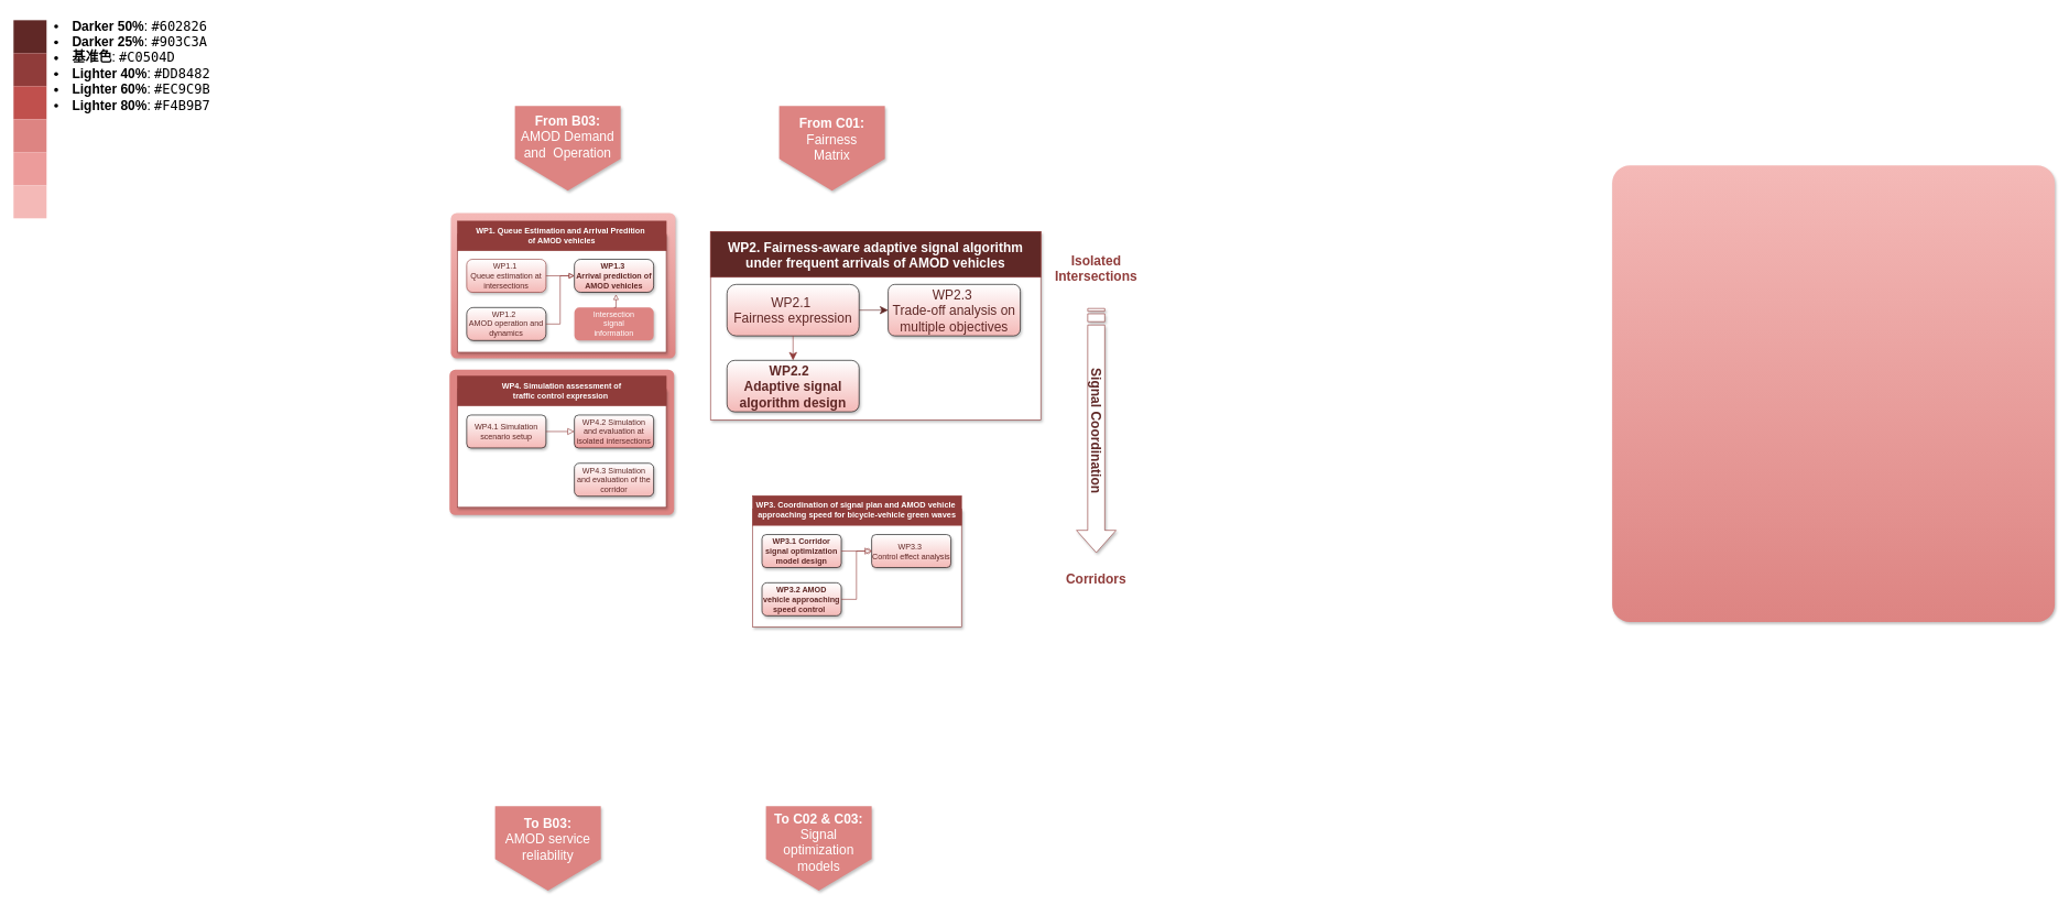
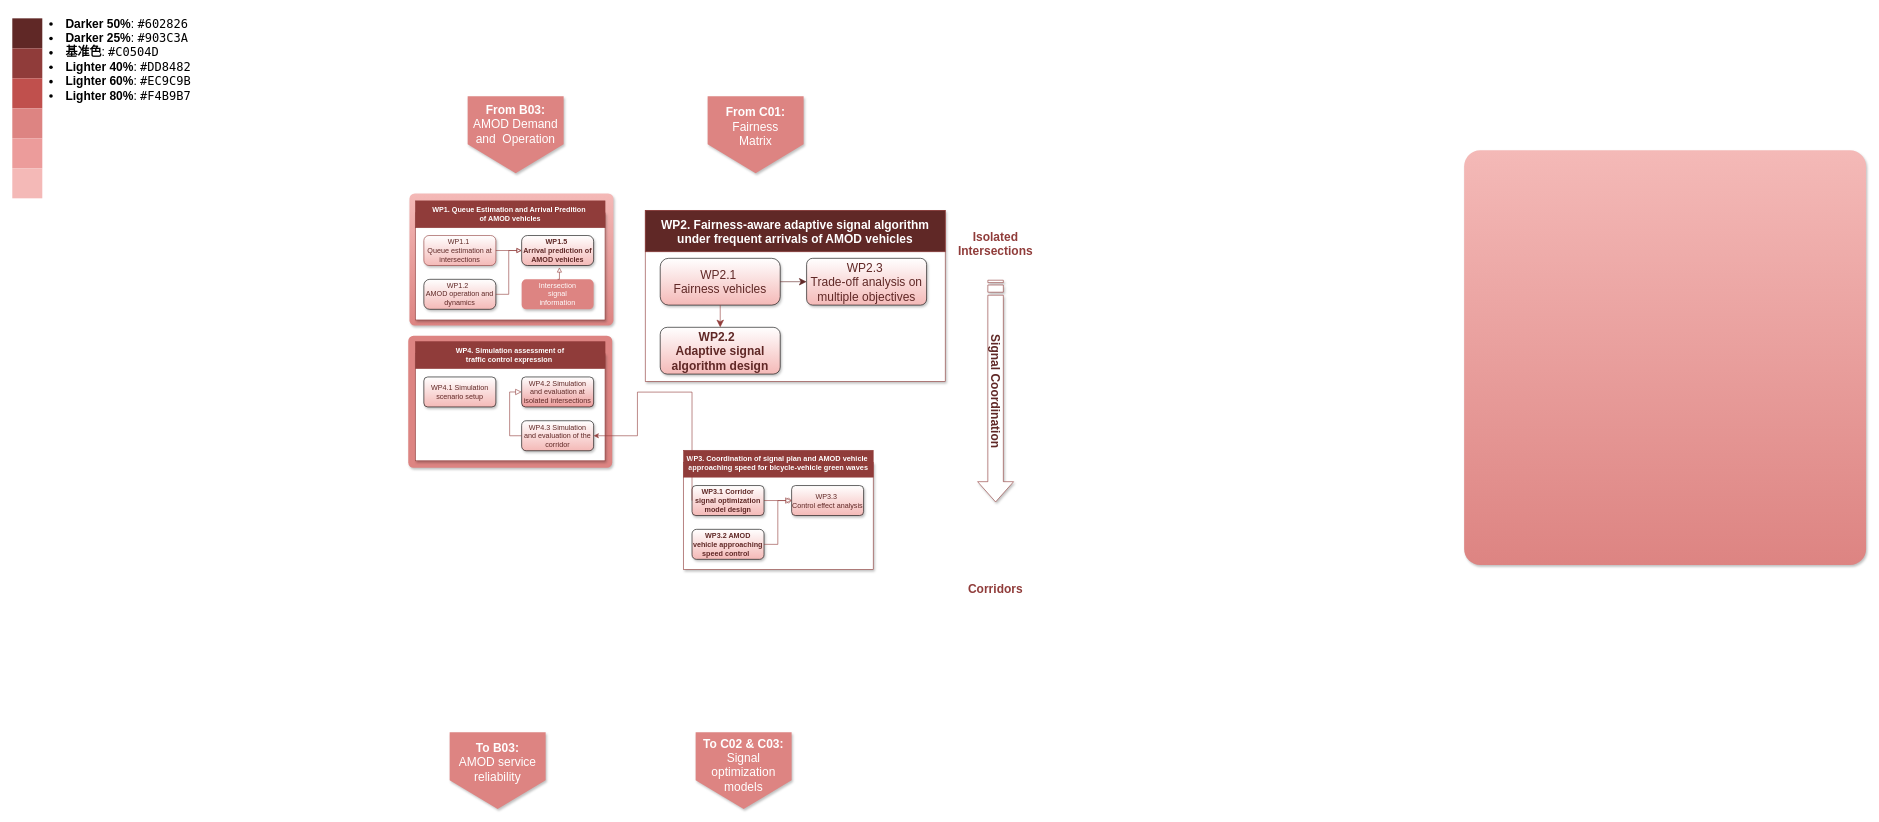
- <mxCell id="21" value="&lt;b&gt;WP1.3&amp;nbsp;&lt;/b&gt;&lt;div&gt;&lt;b&gt;Arrival prediction of AMOD vehicles&lt;/b&gt;&lt;/div&gt;" style="rounded=1;whiteSpace=wrap;html=1;arcSize=19;shadow=1;fontStyle=0;gradientColor=#F4B9B7;gradientDirection=south;fillColor=#FFFFFF;strokeColor=default;fontColor=#602826;fontFamily=Arial;fontSource=https%3A%2F%2Ffonts.googleapis.com%2Fcss%3Ffamily%3DArial;" parent="12" vertex="1"><mxGeometry x="869" y="392" width="120" height="50" as="geometry" /></mxCell>
+ <mxCell id="21" value="&lt;b&gt;WP1.5&amp;nbsp;&lt;/b&gt;&lt;div&gt;&lt;b&gt;Arrival prediction of AMOD vehicles&lt;/b&gt;&lt;/div&gt;" style="rounded=1;whiteSpace=wrap;html=1;arcSize=19;shadow=1;fontStyle=0;gradientColor=#F4B9B7;gradientDirection=south;fillColor=#FFFFFF;strokeColor=default;fontColor=#602826;fontFamily=Arial;fontSource=https%3A%2F%2Ffonts.googleapis.com%2Fcss%3Ffamily%3DArial;" parent="12" vertex="1"><mxGeometry x="869" y="392" width="120" height="50" as="geometry" /></mxCell>
- <mxCell id="27" value="&lt;span style=&quot;font-weight: 400; font-size: 20px;&quot;&gt;&lt;font data-font-src=&quot;https://fonts.googleapis.com/css?family=Arial&quot; style=&quot;font-size: 20px;&quot;&gt;WP2.1&amp;nbsp;&lt;/font&gt;&lt;/span&gt;&lt;div style=&quot;font-size: 20px;&quot;&gt;&lt;span style=&quot;font-weight: 400; font-size: 20px;&quot;&gt;&lt;font data-font-src=&quot;https://fonts.googleapis.com/css?family=Arial&quot; style=&quot;font-size: 20px;&quot;&gt;Fairness expression&lt;/font&gt;&lt;/span&gt;&lt;/div&gt;" style="rounded=1;whiteSpace=wrap;html=1;arcSize=18;shadow=1;fontStyle=1;gradientColor=#F4B9B7;gradientDirection=south;strokeColor=default;fontColor=#602826;fontFamily=Arial;fontSource=https%3A%2F%2Ffonts.googleapis.com%2Fcss%3Ffamily%3DArial;fontSize=20;" parent="12" vertex="1"><mxGeometry x="1100" y="430" width="200" height="78" as="geometry" /></mxCell>
+ <mxCell id="27" value="&lt;span style=&quot;font-weight: 400; font-size: 20px;&quot;&gt;&lt;font data-font-src=&quot;https://fonts.googleapis.com/css?family=Arial&quot; style=&quot;font-size: 20px;&quot;&gt;WP2.1&amp;nbsp;&lt;/font&gt;&lt;/span&gt;&lt;div style=&quot;font-size: 20px;&quot;&gt;&lt;span style=&quot;font-weight: 400; font-size: 20px;&quot;&gt;&lt;font data-font-src=&quot;https://fonts.googleapis.com/css?family=Arial&quot; style=&quot;font-size: 20px;&quot;&gt;Fairness vehicles&lt;/font&gt;&lt;/span&gt;&lt;/div&gt;" style="rounded=1;whiteSpace=wrap;html=1;arcSize=18;shadow=1;fontStyle=1;gradientColor=#F4B9B7;gradientDirection=south;strokeColor=default;fontColor=#602826;fontFamily=Arial;fontSource=https%3A%2F%2Ffonts.googleapis.com%2Fcss%3Ffamily%3DArial;fontSize=20;" parent="12" vertex="1"><mxGeometry x="1100" y="430" width="200" height="78" as="geometry" /></mxCell>
- <mxCell id="46" value="" style="edgeStyle=orthogonalEdgeStyle;rounded=0;html=1;jettySize=auto;orthogonalLoop=1;fontSize=11;endArrow=block;endFill=0;endSize=8;strokeWidth=1;shadow=0;labelBackgroundColor=none;exitX=1;exitY=0.5;exitDx=0;exitDy=0;entryX=0;entryY=0.5;entryDx=0;entryDy=0;strokeColor=#903C3A;fontFamily=Arial;fontSource=https%3A%2F%2Ffonts.googleapis.com%2Fcss%3Ffamily%3DArial;" parent="12" source="43" target="45" edge="1"><mxGeometry y="10" relative="1" as="geometry"><mxPoint as="offset" /><mxPoint x="780" y="709" as="sourcePoint" /><mxPoint x="826" y="709" as="targetPoint" /></mxGeometry></mxCell>
+ <mxCell id="48" value="" style="edgeStyle=orthogonalEdgeStyle;rounded=0;html=1;jettySize=auto;orthogonalLoop=1;fontSize=11;endArrow=classic;endFill=1;endSize=6;strokeWidth=1;shadow=0;labelBackgroundColor=none;exitX=0;exitY=0.5;exitDx=0;exitDy=0;entryX=1;entryY=0.5;entryDx=0;entryDy=0;strokeColor=#903C3A;fontFamily=Arial;fontSource=https%3A%2F%2Ffonts.googleapis.com%2Fcss%3Ffamily%3DArial;" parent="12" source="35" target="44" edge="1"><mxGeometry y="10" relative="1" as="geometry"><mxPoint as="offset" /><mxPoint x="1093" y="736" as="sourcePoint" /><mxPoint x="992" y="729" as="targetPoint" /><Array as="points"><mxPoint x="1062" y="653" /><mxPoint x="1062" y="726" /></Array></mxGeometry></mxCell>
+ <mxCell id="47" value="" style="edgeStyle=orthogonalEdgeStyle;rounded=0;html=1;jettySize=auto;orthogonalLoop=1;fontSize=11;endArrow=block;endFill=0;endSize=8;strokeWidth=1;shadow=0;labelBackgroundColor=none;exitX=0;exitY=0.5;exitDx=0;exitDy=0;entryX=0;entryY=0.5;entryDx=0;entryDy=0;strokeColor=#903C3A;fontFamily=Arial;fontSource=https%3A%2F%2Ffonts.googleapis.com%2Fcss%3Ffamily%3DArial;" parent="12" source="44" target="45" edge="1"><mxGeometry y="10" relative="1" as="geometry"><mxPoint as="offset" /><mxPoint x="832" y="662.75" as="sourcePoint" /><mxPoint x="882" y="662.75" as="targetPoint" /></mxGeometry></mxCell>
- <mxCell id="31" value="&lt;b style=&quot;font-size: 20px;&quot;&gt;Corridors&lt;/b&gt;" style="text;html=1;align=center;verticalAlign=middle;whiteSpace=wrap;rounded=0;fontColor=#903C3A;fontFamily=Arial;fontSource=https%3A%2F%2Ffonts.googleapis.com%2Fcss%3Ffamily%3DArial;fontSize=20;" parent="12" vertex="1"><mxGeometry x="1619" y="860" width="80" height="30" as="geometry" /></mxCell>
+ <mxCell id="31" value="&lt;b style=&quot;font-size: 20px;&quot;&gt;Corridors&lt;/b&gt;" style="text;html=1;align=center;verticalAlign=middle;whiteSpace=wrap;rounded=0;fontColor=#903C3A;fontFamily=Arial;fontSource=https%3A%2F%2Ffonts.googleapis.com%2Fcss%3Ffamily%3DArial;fontSize=20;" parent="12" vertex="1"><mxGeometry x="1619" y="965" width="80" height="30" as="geometry" /></mxCell>
